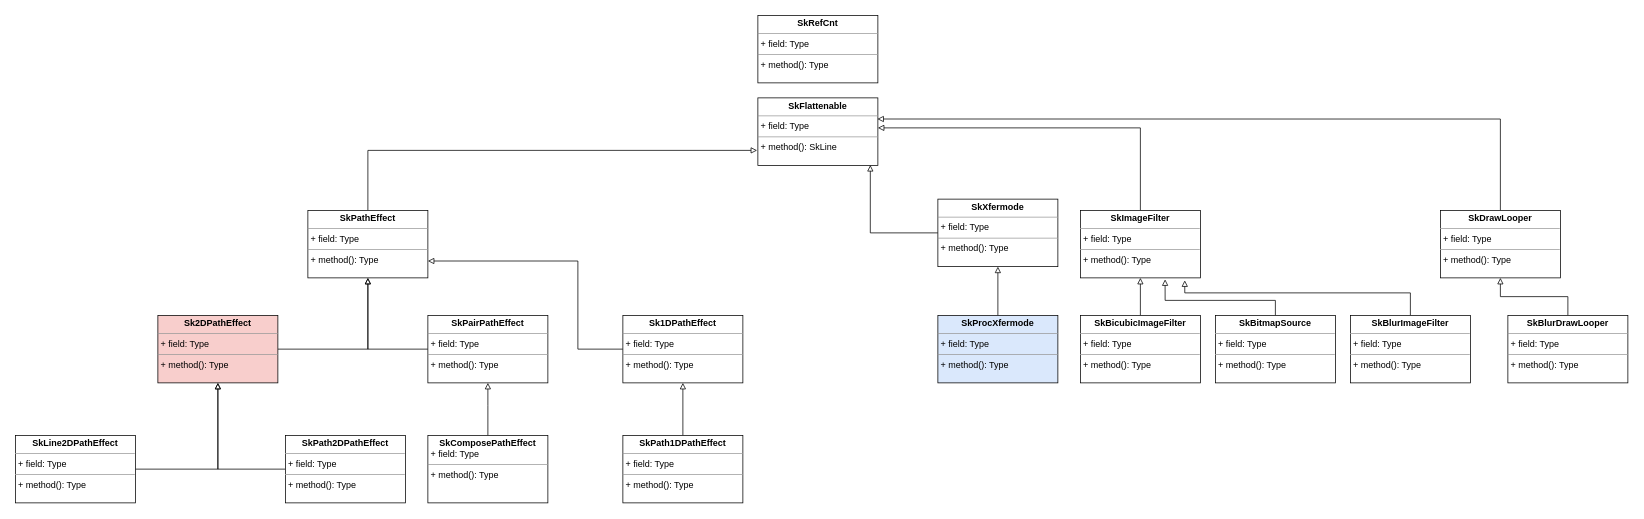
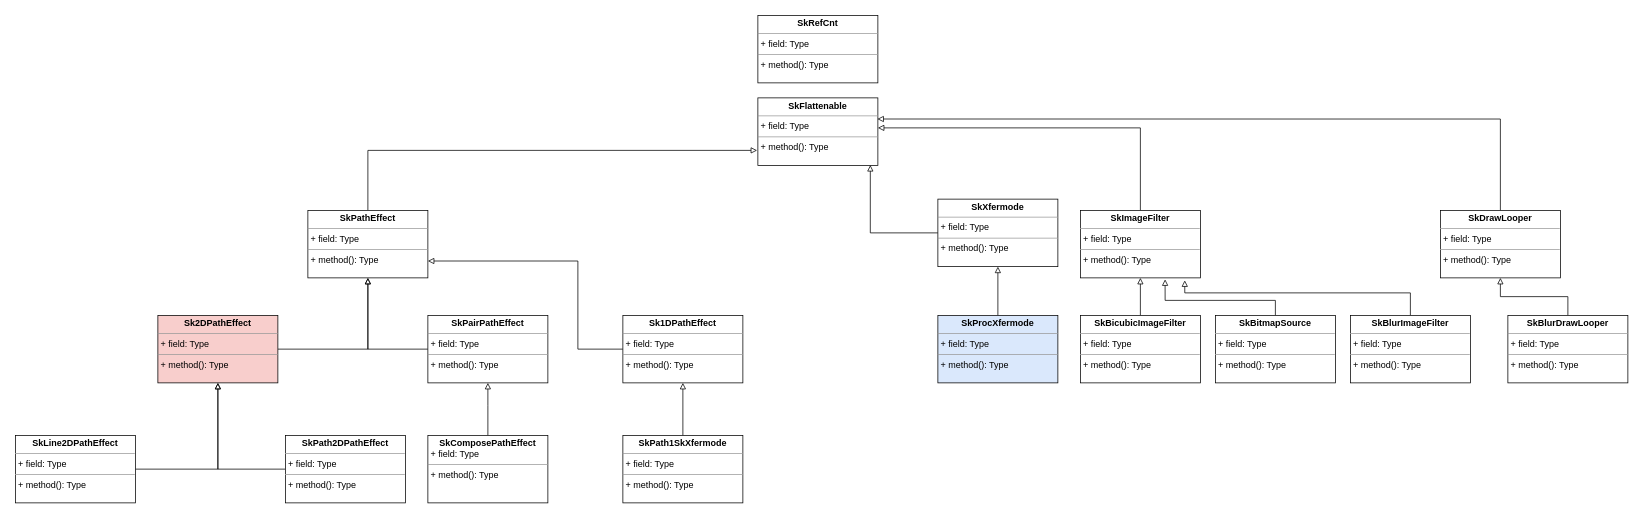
- <mxCell id="14" value="&lt;p style=&quot;margin: 0px ; margin-top: 4px ; text-align: center&quot;&gt;&lt;b&gt;SkFlattenable&lt;/b&gt;&lt;br&gt;&lt;/p&gt;&lt;hr size=&quot;1&quot;&gt;&lt;p style=&quot;margin: 0px ; margin-left: 4px&quot;&gt;+ field: Type&lt;/p&gt;&lt;hr size=&quot;1&quot;&gt;&lt;p style=&quot;margin: 0px ; margin-left: 4px&quot;&gt;+ method(): SkLine&lt;/p&gt;" style="verticalAlign=top;align=left;overflow=fill;fontSize=12;fontFamily=Helvetica;html=1;" vertex="1" parent="1"><mxGeometry x="1010" y="130" width="160" height="90" as="geometry" /></mxCell>
+ <mxCell id="14" value="&lt;p style=&quot;margin: 0px ; margin-top: 4px ; text-align: center&quot;&gt;&lt;b&gt;SkFlattenable&lt;/b&gt;&lt;br&gt;&lt;/p&gt;&lt;hr size=&quot;1&quot;&gt;&lt;p style=&quot;margin: 0px ; margin-left: 4px&quot;&gt;+ field: Type&lt;/p&gt;&lt;hr size=&quot;1&quot;&gt;&lt;p style=&quot;margin: 0px ; margin-left: 4px&quot;&gt;+ method(): Type&lt;/p&gt;" style="verticalAlign=top;align=left;overflow=fill;fontSize=12;fontFamily=Helvetica;html=1;" vertex="1" parent="1"><mxGeometry x="1010" y="130" width="160" height="90" as="geometry" /></mxCell>
- <mxCell id="19" value="&lt;p style=&quot;margin: 0px ; margin-top: 4px ; text-align: center&quot;&gt;&lt;b&gt;SkPath1DPathEffect&lt;/b&gt;&lt;br&gt;&lt;/p&gt;&lt;hr size=&quot;1&quot;&gt;&lt;p style=&quot;margin: 0px ; margin-left: 4px&quot;&gt;+ field: Type&lt;/p&gt;&lt;hr size=&quot;1&quot;&gt;&lt;p style=&quot;margin: 0px ; margin-left: 4px&quot;&gt;+ method(): Type&lt;/p&gt;" style="verticalAlign=top;align=left;overflow=fill;fontSize=12;fontFamily=Helvetica;html=1;" vertex="1" parent="1"><mxGeometry x="830" y="580" width="160" height="90" as="geometry" /></mxCell>
+ <mxCell id="19" value="&lt;p style=&quot;margin: 0px ; margin-top: 4px ; text-align: center&quot;&gt;&lt;b&gt;SkPath1SkXfermode&lt;/b&gt;&lt;br&gt;&lt;/p&gt;&lt;hr size=&quot;1&quot;&gt;&lt;p style=&quot;margin: 0px ; margin-left: 4px&quot;&gt;+ field: Type&lt;/p&gt;&lt;hr size=&quot;1&quot;&gt;&lt;p style=&quot;margin: 0px ; margin-left: 4px&quot;&gt;+ method(): Type&lt;/p&gt;" style="verticalAlign=top;align=left;overflow=fill;fontSize=12;fontFamily=Helvetica;html=1;" vertex="1" parent="1"><mxGeometry x="830" y="580" width="160" height="90" as="geometry" /></mxCell>
